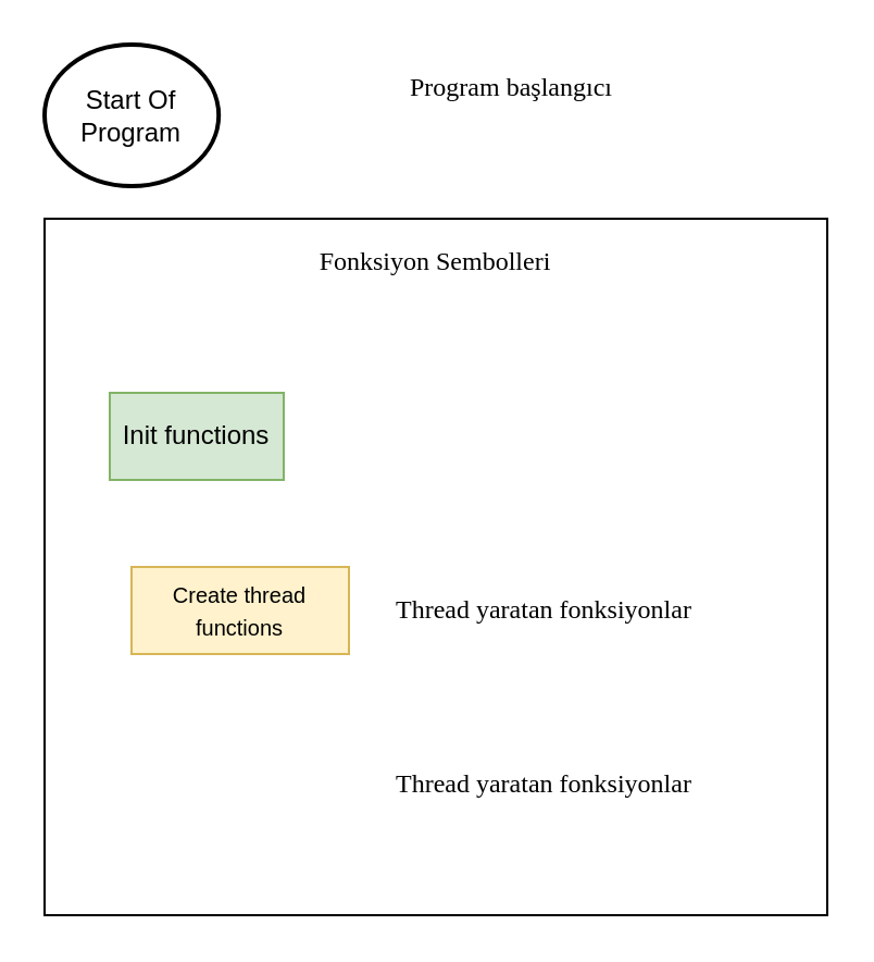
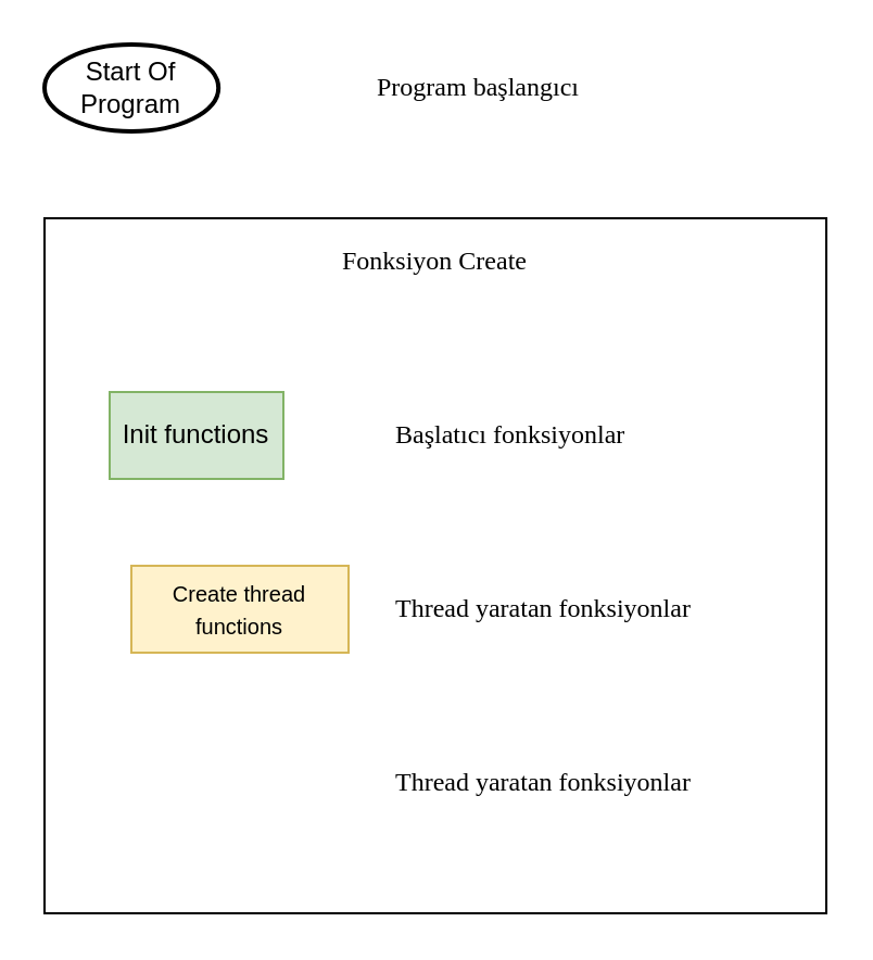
- <mxCell id="4" value="&lt;font face=&quot;Times New Roman&quot;&gt;Program başlangıcı&lt;/font&gt;" style="text;html=1;strokeColor=none;fillColor=none;align=center;verticalAlign=middle;whiteSpace=wrap;rounded=0;" vertex="1" parent="1"><mxGeometry x="155" y="20" width="160" height="40" as="geometry" /></mxCell>
+ <mxCell id="4" value="&lt;font face=&quot;Times New Roman&quot;&gt;Program başlangıcı&lt;/font&gt;" style="text;html=1;strokeColor=none;fillColor=none;align=center;verticalAlign=middle;whiteSpace=wrap;rounded=0;" vertex="1" parent="1"><mxGeometry x="140" y="20" width="160" height="40" as="geometry" /></mxCell>
- <mxCell id="3" value="Start Of Program" style="strokeWidth=2;html=1;shape=mxgraph.flowchart.start_1;whiteSpace=wrap;" vertex="1" parent="1"><mxGeometry x="20" y="20" width="80.09" height="65" as="geometry" /></mxCell>
+ <mxCell id="3" value="Start Of Program" style="strokeWidth=2;html=1;shape=mxgraph.flowchart.start_1;whiteSpace=wrap;" vertex="1" parent="1"><mxGeometry x="20" y="20" width="80.09" height="40" as="geometry" /></mxCell>
- <mxCell id="6" value="&lt;font face=&quot;Times New Roman&quot;&gt;Fonksiyon Sembolleri&lt;/font&gt;" style="text;html=1;strokeColor=none;fillColor=none;align=center;verticalAlign=middle;whiteSpace=wrap;rounded=0;" vertex="1" parent="1"><mxGeometry x="20" y="100" width="360" height="40" as="geometry" /></mxCell>
+ <mxCell id="6" value="&lt;font face=&quot;Times New Roman&quot;&gt;Fonksiyon Create&lt;/font&gt;" style="text;html=1;strokeColor=none;fillColor=none;align=center;verticalAlign=middle;whiteSpace=wrap;rounded=0;" vertex="1" parent="1"><mxGeometry x="20" y="100" width="360" height="40" as="geometry" /></mxCell>
+ <mxCell id="7" value="&lt;font face=&quot;Times New Roman&quot;&gt;Başlatıcı fonksiyonlar&lt;/font&gt;" style="text;html=1;strokeColor=none;fillColor=none;align=left;verticalAlign=middle;whiteSpace=wrap;rounded=0;" vertex="1" parent="1"><mxGeometry x="180" y="180" width="160" height="40" as="geometry" /></mxCell>
